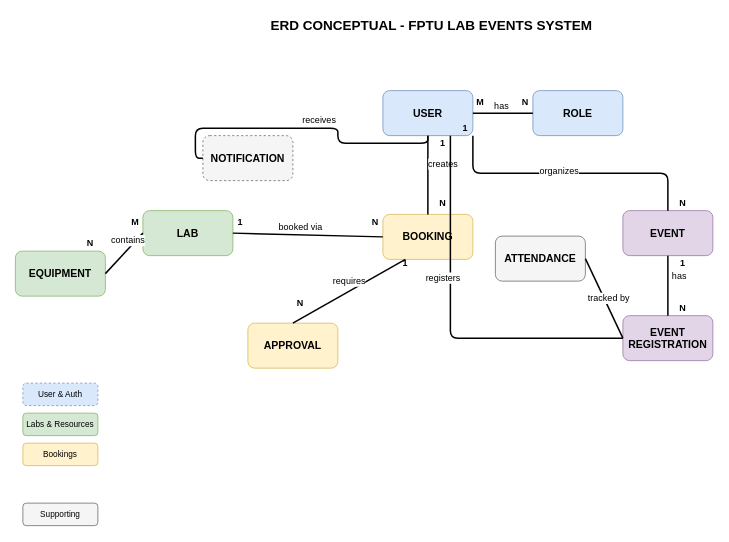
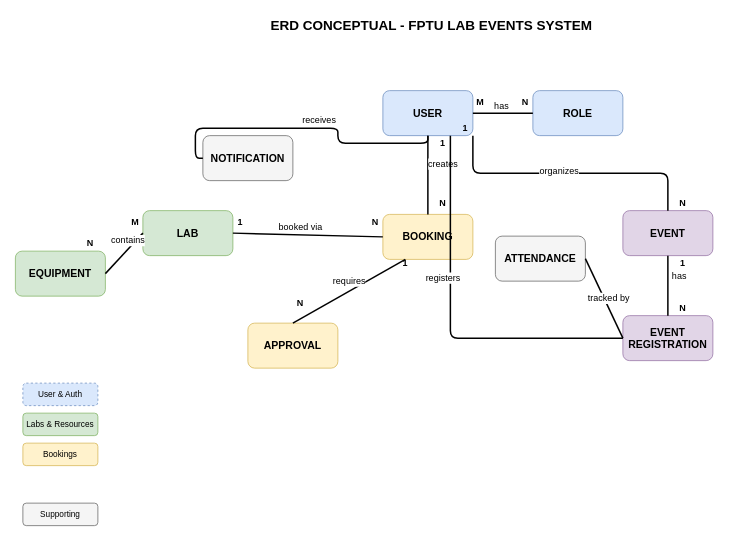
- <mxCell id="12" value="&lt;b&gt;NOTIFICATION&lt;/b&gt;" style="rounded=1;whiteSpace=wrap;html=1;fillColor=#f5f5f5;strokeColor=#666666;fontSize=14;dashed=1;" parent="1" vertex="1"><mxGeometry x="270" y="180" width="120" height="60" as="geometry" /></mxCell>
+ <mxCell id="12" value="&lt;b&gt;NOTIFICATION&lt;/b&gt;" style="rounded=1;whiteSpace=wrap;html=1;fillColor=#f5f5f5;strokeColor=#666666;fontSize=14;" parent="1" vertex="1"><mxGeometry x="270" y="180" width="120" height="60" as="geometry" /></mxCell>
